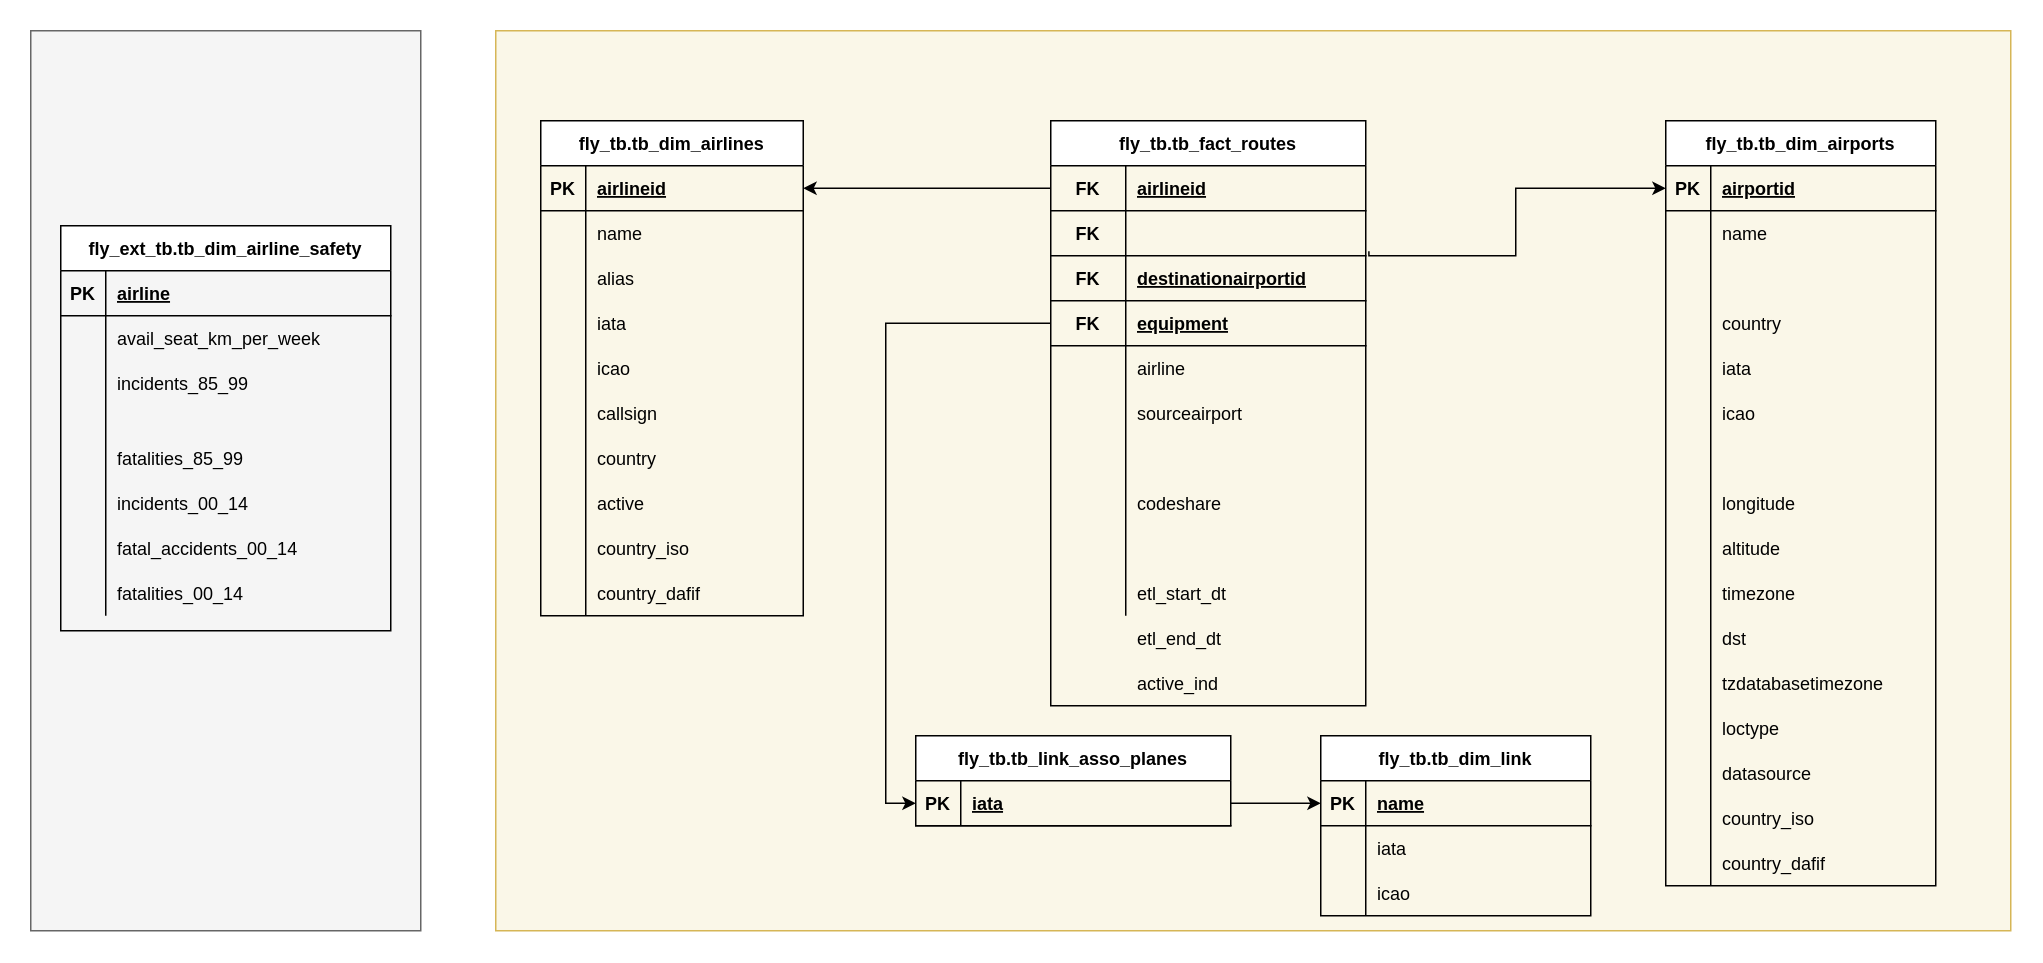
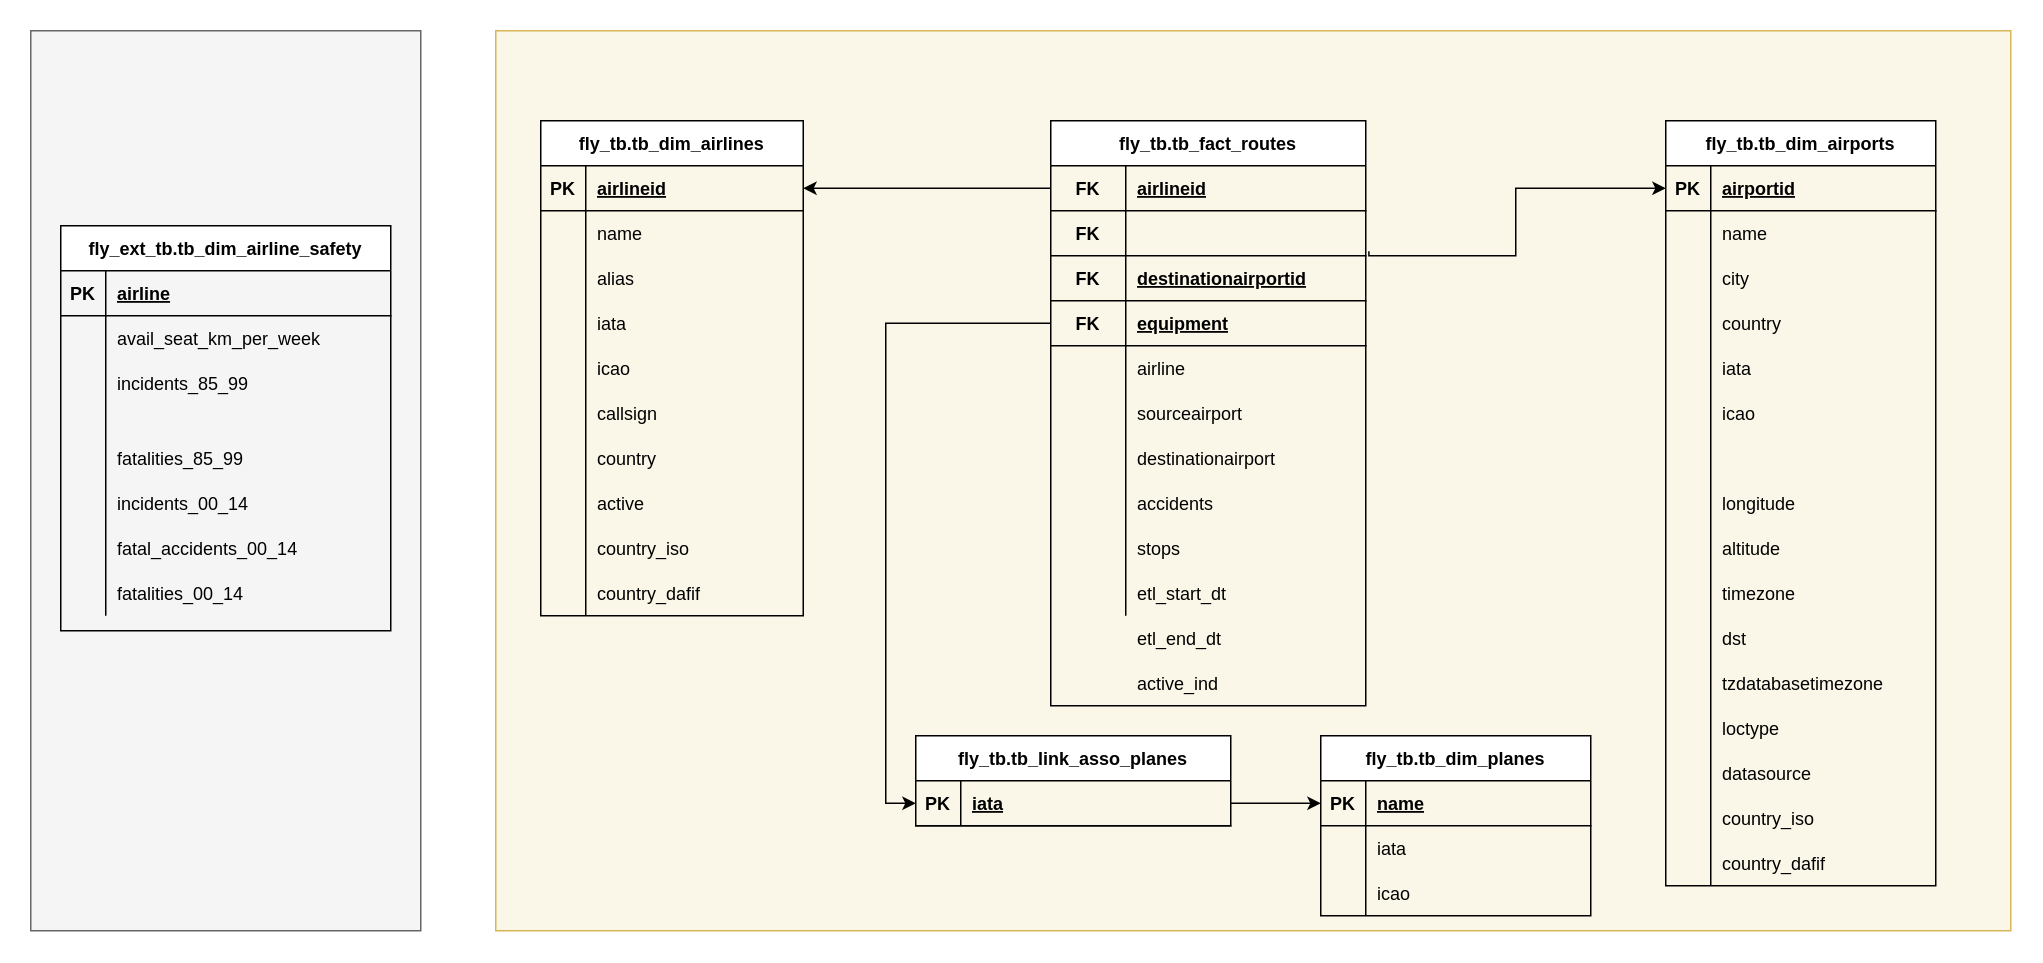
+ <mxCell id="12" value="city" style="shape=partialRectangle;connectable=0;fillColor=none;top=0;left=0;bottom=0;right=0;align=left;spacingLeft=6;overflow=hidden;" parent="10" vertex="1"><mxGeometry x="30" width="150" height="30" as="geometry" /></mxCell>
+ <mxCell id="112" value="destinationairport" style="shape=partialRectangle;connectable=0;fillColor=none;top=0;left=0;bottom=0;right=0;align=left;spacingLeft=6;overflow=hidden;" parent="110" vertex="1"><mxGeometry x="50" width="160" height="30" as="geometry" /></mxCell>
- <mxCell id="115" value="codeshare" style="shape=partialRectangle;connectable=0;fillColor=none;top=0;left=0;bottom=0;right=0;align=left;spacingLeft=6;overflow=hidden;" parent="113" vertex="1"><mxGeometry x="50" width="160" height="30" as="geometry" /></mxCell>
+ <mxCell id="115" value="accidents" style="shape=partialRectangle;connectable=0;fillColor=none;top=0;left=0;bottom=0;right=0;align=left;spacingLeft=6;overflow=hidden;" parent="113" vertex="1"><mxGeometry x="50" width="160" height="30" as="geometry" /></mxCell>
+ <mxCell id="118" value="stops" style="shape=partialRectangle;connectable=0;fillColor=none;top=0;left=0;bottom=0;right=0;align=left;spacingLeft=6;overflow=hidden;" parent="116" vertex="1"><mxGeometry x="50" width="160" height="30" as="geometry" /></mxCell>
- <mxCell id="82" value="fly_tb.tb_dim_link" style="shape=table;startSize=30;container=1;collapsible=1;childLayout=tableLayout;fixedRows=1;rowLines=0;fontStyle=1;align=center;resizeLast=1;" parent="1" vertex="1"><mxGeometry x="880" y="490" width="180" height="120" as="geometry" /></mxCell>
+ <mxCell id="82" value="fly_tb.tb_dim_planes" style="shape=table;startSize=30;container=1;collapsible=1;childLayout=tableLayout;fixedRows=1;rowLines=0;fontStyle=1;align=center;resizeLast=1;" parent="1" vertex="1"><mxGeometry x="880" y="490" width="180" height="120" as="geometry" /></mxCell>
